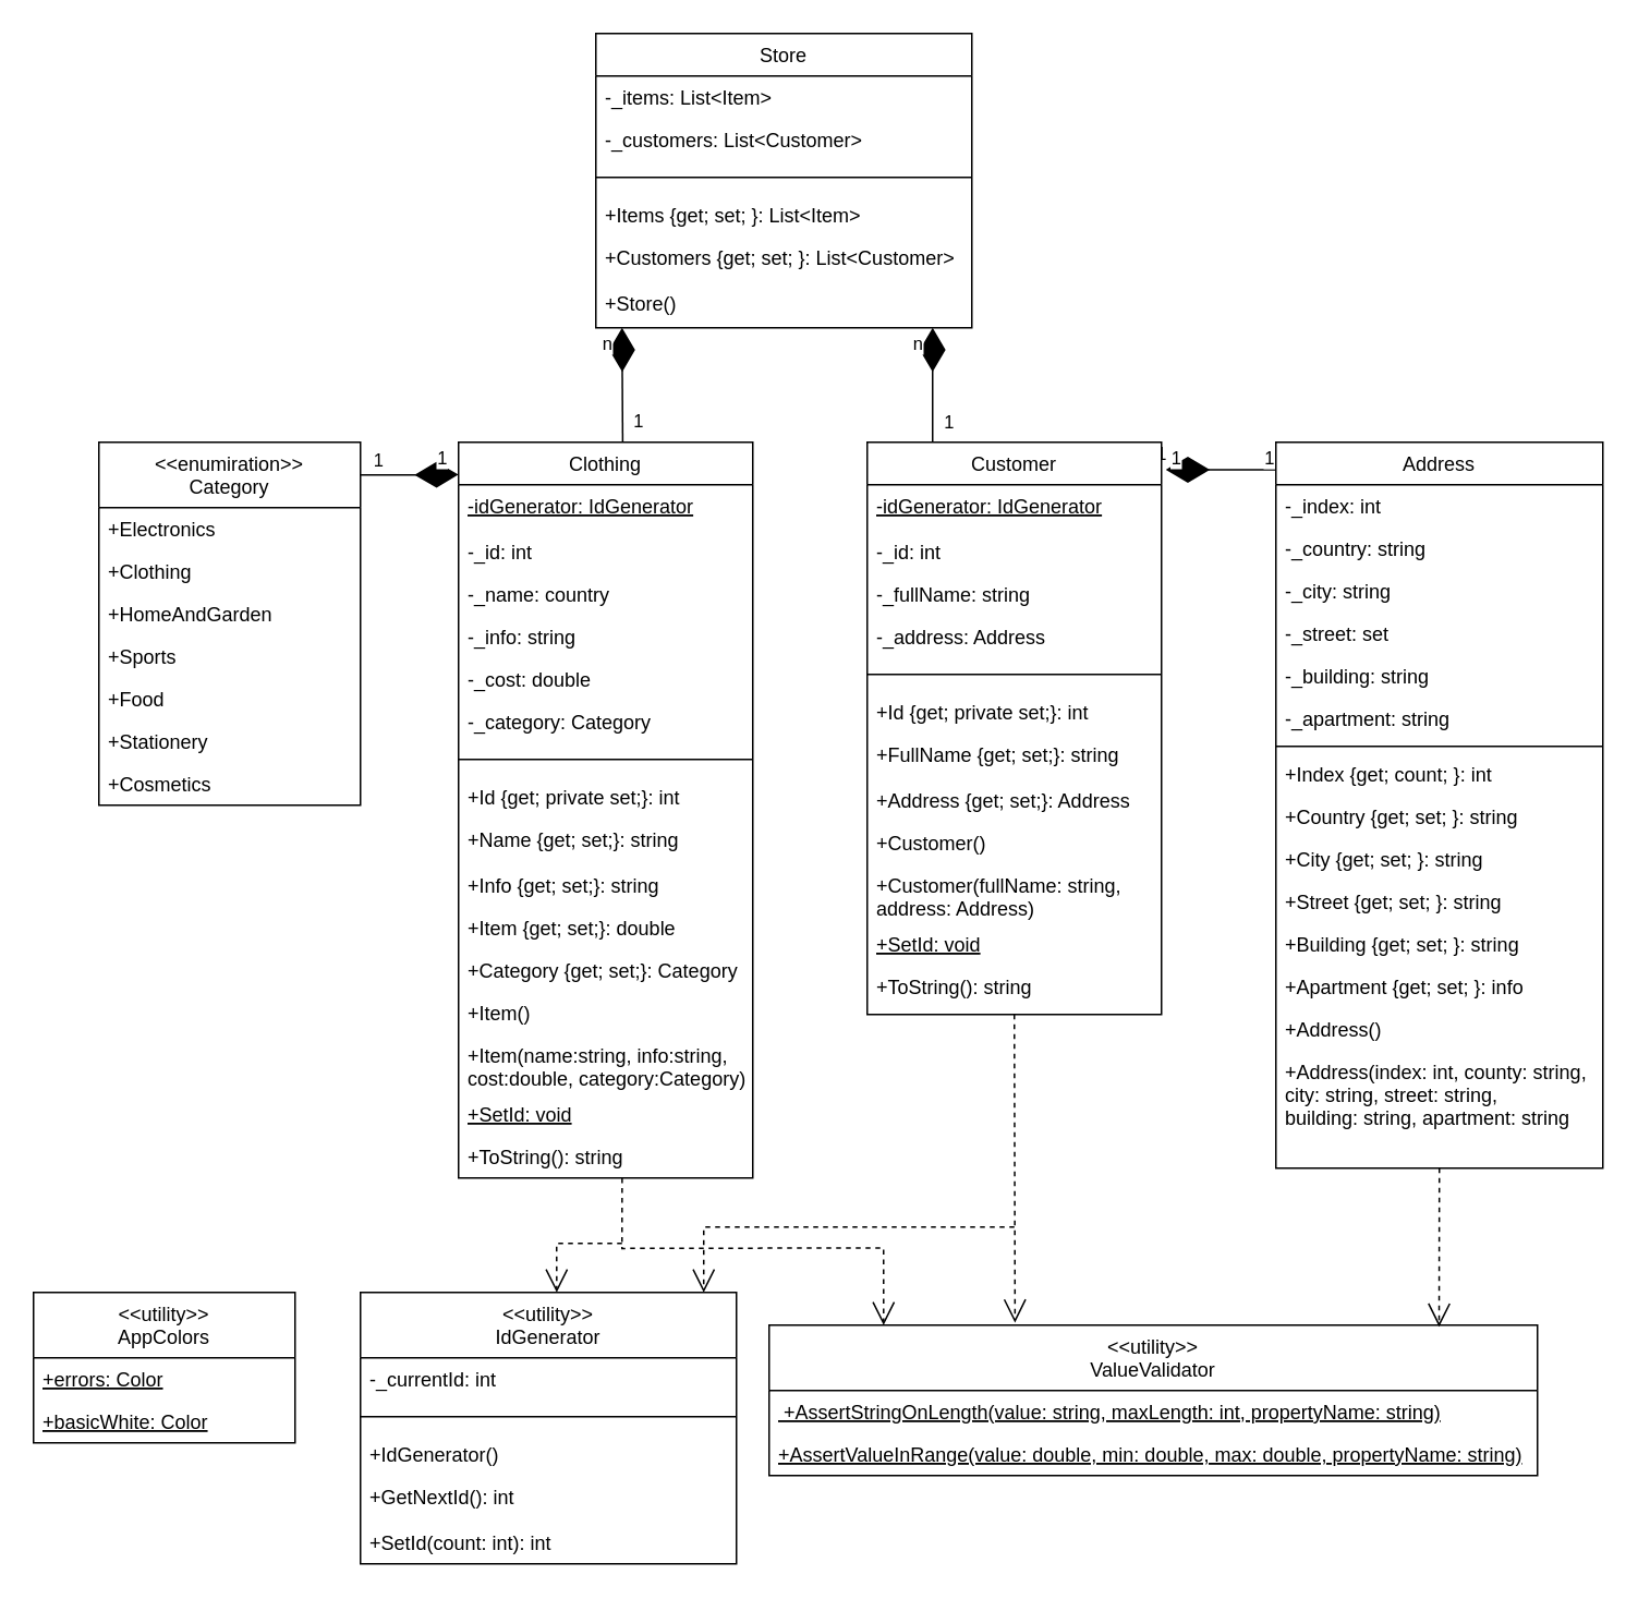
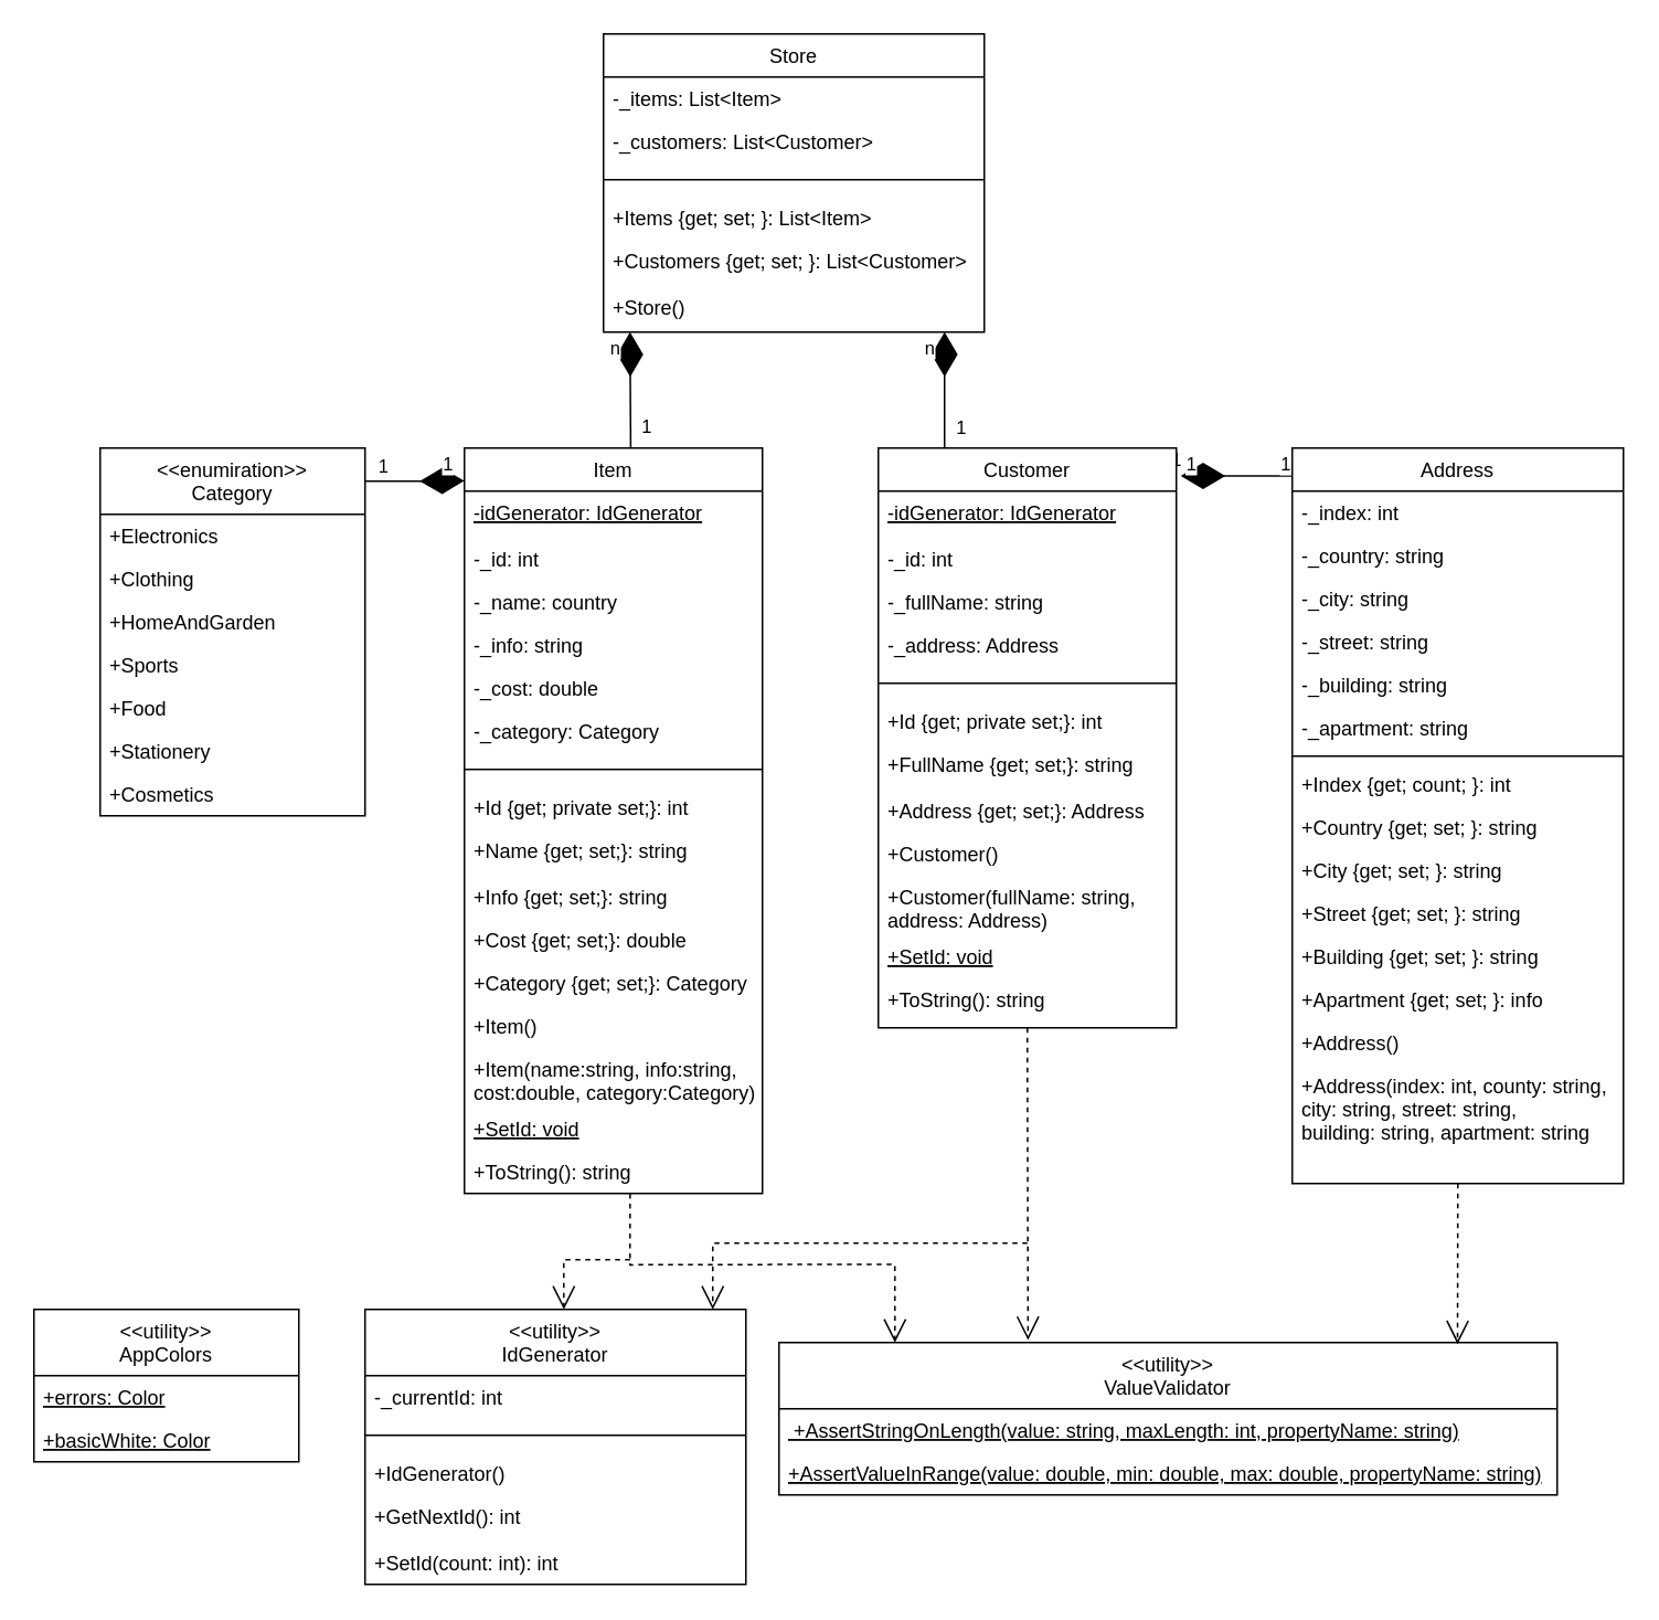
- <mxCell id="2" value="Clothing" style="swimlane;fontStyle=0;align=center;verticalAlign=top;childLayout=stackLayout;horizontal=1;startSize=26;horizontalStack=0;resizeParent=1;resizeLast=0;collapsible=1;marginBottom=0;rounded=0;shadow=0;strokeWidth=1;" parent="1" vertex="1"><mxGeometry x="280" y="270" width="180" height="450" as="geometry"><mxRectangle x="230" y="140" width="160" height="26" as="alternateBounds" /></mxGeometry></mxCell>
+ <mxCell id="2" value="Item" style="swimlane;fontStyle=0;align=center;verticalAlign=top;childLayout=stackLayout;horizontal=1;startSize=26;horizontalStack=0;resizeParent=1;resizeLast=0;collapsible=1;marginBottom=0;rounded=0;shadow=0;strokeWidth=1;" parent="1" vertex="1"><mxGeometry x="280" y="270" width="180" height="450" as="geometry"><mxRectangle x="230" y="140" width="160" height="26" as="alternateBounds" /></mxGeometry></mxCell>
- <mxCell id="35" value="-_street: set" style="text;align=left;verticalAlign=top;spacingLeft=4;spacingRight=4;overflow=hidden;rotatable=0;points=[[0,0.5],[1,0.5]];portConstraint=eastwest;rounded=0;shadow=0;html=0;" parent="27" vertex="1"><mxGeometry y="104" width="200" height="26" as="geometry" /></mxCell>
+ <mxCell id="35" value="-_street: string" style="text;align=left;verticalAlign=top;spacingLeft=4;spacingRight=4;overflow=hidden;rotatable=0;points=[[0,0.5],[1,0.5]];portConstraint=eastwest;rounded=0;shadow=0;html=0;" parent="27" vertex="1"><mxGeometry y="104" width="200" height="26" as="geometry" /></mxCell>
- <mxCell id="13" value="+Item {get; set;}: double" style="text;align=left;verticalAlign=top;spacingLeft=4;spacingRight=4;overflow=hidden;rotatable=0;points=[[0,0.5],[1,0.5]];portConstraint=eastwest;" vertex="1" parent="2"><mxGeometry y="284" width="180" height="26" as="geometry" /></mxCell>
+ <mxCell id="13" value="+Cost {get; set;}: double" style="text;align=left;verticalAlign=top;spacingLeft=4;spacingRight=4;overflow=hidden;rotatable=0;points=[[0,0.5],[1,0.5]];portConstraint=eastwest;" vertex="1" parent="2"><mxGeometry y="284" width="180" height="26" as="geometry" /></mxCell>
